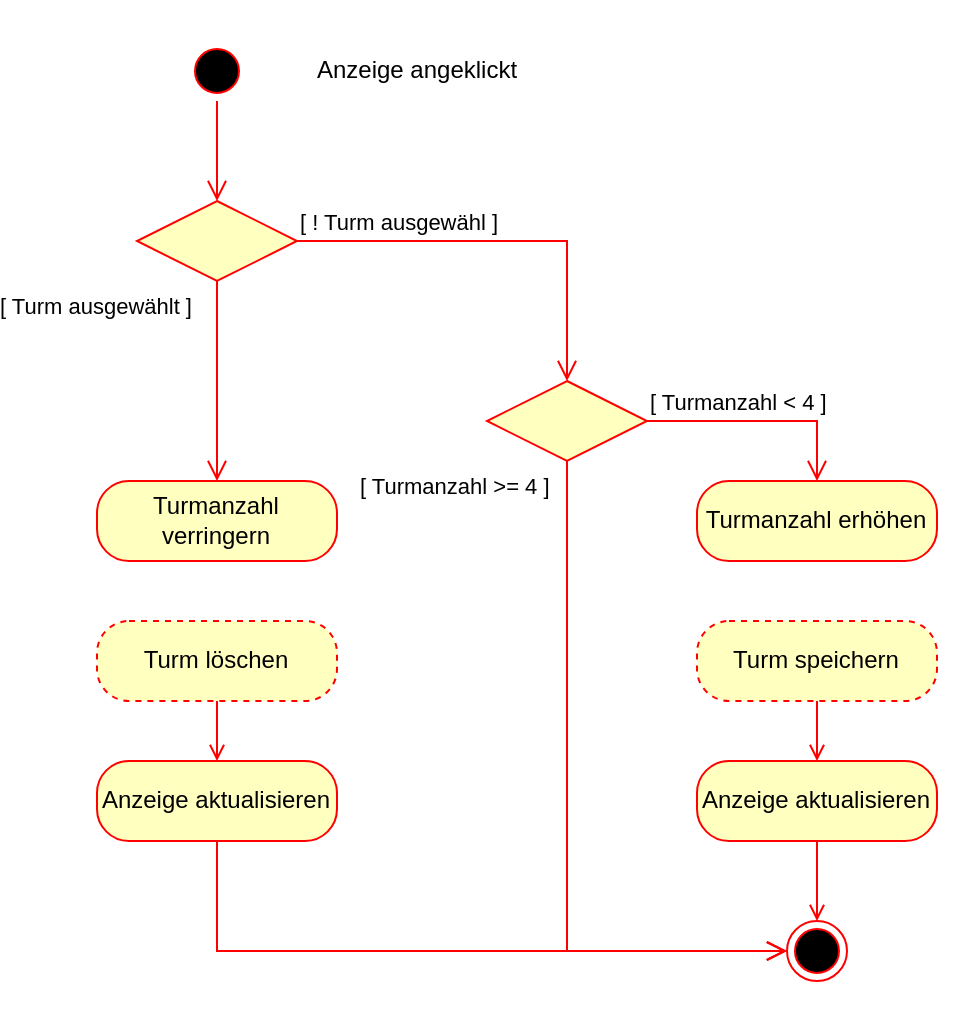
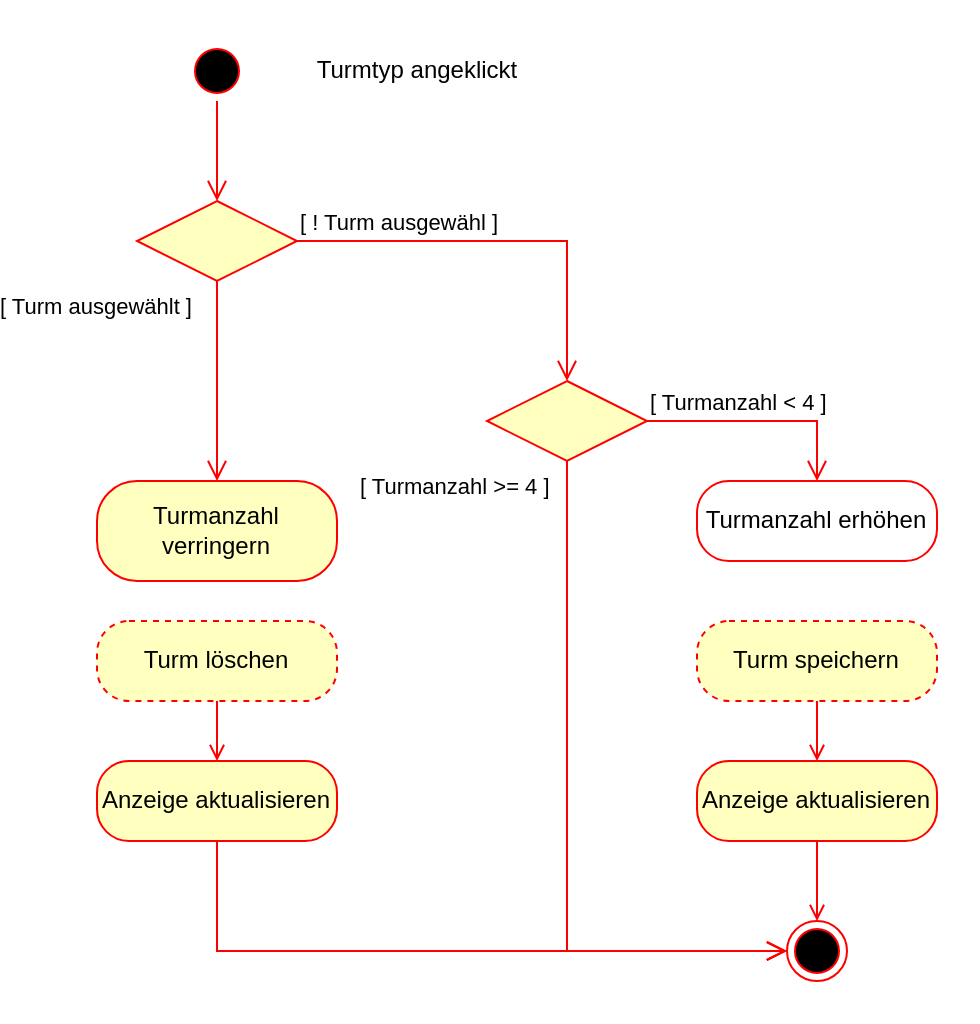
- <mxCell id="7" value="Anzeige angeklickt" style="text;html=1;align=center;verticalAlign=middle;resizable=0;points=[];autosize=1;strokeColor=none;fillColor=none;" parent="1" vertex="1"><mxGeometry x="120" y="20" width="120" height="30" as="geometry" /></mxCell>
+ <mxCell id="7" value="Turmtyp angeklickt" style="text;html=1;align=center;verticalAlign=middle;resizable=0;points=[];autosize=1;strokeColor=none;fillColor=none;" parent="1" vertex="1"><mxGeometry x="120" y="20" width="120" height="30" as="geometry" /></mxCell>
- <mxCell id="17" value="Turmanzahl verringern" style="rounded=1;whiteSpace=wrap;html=1;arcSize=40;fontColor=#000000;fillColor=#ffffc0;strokeColor=#ff0000;" parent="1" vertex="1"><mxGeometry x="20" y="240" width="120" height="40" as="geometry" /></mxCell>
+ <mxCell id="17" value="Turmanzahl verringern" style="rounded=1;whiteSpace=wrap;html=1;arcSize=40;fontColor=#000000;fillColor=#ffffc0;strokeColor=#ff0000;" parent="1" vertex="1"><mxGeometry x="20" y="240" width="120" height="50" as="geometry" /></mxCell>
- <mxCell id="3" value="Turmanzahl erhöhen" style="rounded=1;whiteSpace=wrap;html=1;arcSize=40;fontColor=#000000;fillColor=#ffffc0;strokeColor=#ff0000;" parent="1" vertex="1"><mxGeometry x="320" y="240" width="120" height="40" as="geometry" /></mxCell>
+ <mxCell id="3" value="Turmanzahl erhöhen" style="rounded=1;whiteSpace=wrap;html=1;arcSize=40;fontColor=#000000;fillColor=#ffffff;strokeColor=#ff0000;" parent="1" vertex="1"><mxGeometry x="320" y="240" width="120" height="40" as="geometry" /></mxCell>
